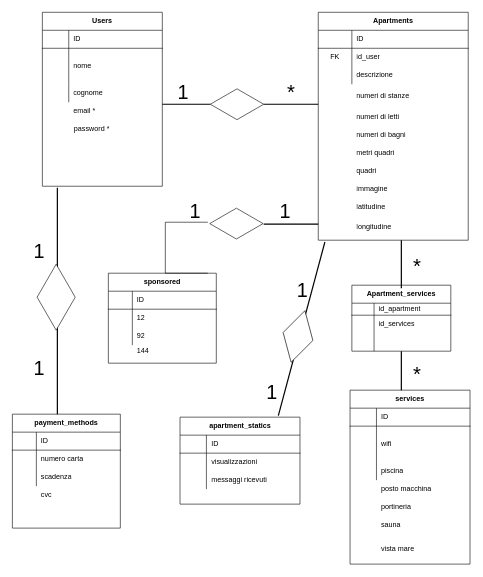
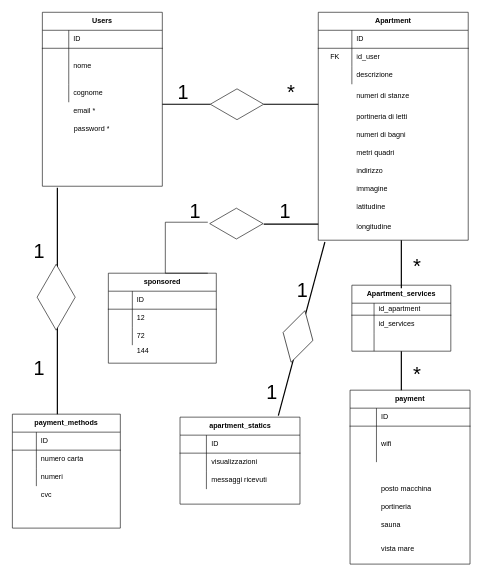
- <mxCell id="14" value="Apartments" style="shape=table;html=1;whiteSpace=wrap;startSize=30;container=1;collapsible=0;childLayout=tableLayout;fixedRows=1;rowLines=0;fontStyle=1;align=center;" vertex="1" parent="1"><mxGeometry x="530" y="20" width="250" height="380" as="geometry" /></mxCell>
+ <mxCell id="14" value="Apartment" style="shape=table;html=1;whiteSpace=wrap;startSize=30;container=1;collapsible=0;childLayout=tableLayout;fixedRows=1;rowLines=0;fontStyle=1;align=center;" vertex="1" parent="1"><mxGeometry x="530" y="20" width="250" height="380" as="geometry" /></mxCell>
- <mxCell id="25" value="numeri di letti" style="shape=partialRectangle;html=1;whiteSpace=wrap;connectable=0;fillColor=none;top=0;left=0;bottom=0;right=0;align=left;spacingLeft=6;overflow=hidden;" vertex="1" parent="1"><mxGeometry x="586" y="180" width="194" height="30" as="geometry" /></mxCell>
+ <mxCell id="25" value="portineria di letti" style="shape=partialRectangle;html=1;whiteSpace=wrap;connectable=0;fillColor=none;top=0;left=0;bottom=0;right=0;align=left;spacingLeft=6;overflow=hidden;" vertex="1" parent="1"><mxGeometry x="586" y="180" width="194" height="30" as="geometry" /></mxCell>
- <mxCell id="28" value="quadri" style="shape=partialRectangle;html=1;whiteSpace=wrap;connectable=0;fillColor=none;top=0;left=0;bottom=0;right=0;align=left;spacingLeft=6;overflow=hidden;" vertex="1" parent="1"><mxGeometry x="586" y="270" width="194" height="30" as="geometry" /></mxCell>
+ <mxCell id="28" value="indirizzo" style="shape=partialRectangle;html=1;whiteSpace=wrap;connectable=0;fillColor=none;top=0;left=0;bottom=0;right=0;align=left;spacingLeft=6;overflow=hidden;" vertex="1" parent="1"><mxGeometry x="586" y="270" width="194" height="30" as="geometry" /></mxCell>
- <mxCell id="75" value="92" style="shape=partialRectangle;html=1;whiteSpace=wrap;connectable=0;fillColor=none;top=0;left=0;bottom=0;right=0;align=left;spacingLeft=6;overflow=hidden;" vertex="1" parent="73"><mxGeometry x="40" width="140" height="30" as="geometry" /></mxCell>
+ <mxCell id="75" value="72" style="shape=partialRectangle;html=1;whiteSpace=wrap;connectable=0;fillColor=none;top=0;left=0;bottom=0;right=0;align=left;spacingLeft=6;overflow=hidden;" vertex="1" parent="73"><mxGeometry x="40" width="140" height="30" as="geometry" /></mxCell>
- <mxCell id="42" value="services" style="shape=table;html=1;whiteSpace=wrap;startSize=30;container=1;collapsible=0;childLayout=tableLayout;fixedRows=1;rowLines=0;fontStyle=1;align=center;" vertex="1" parent="1"><mxGeometry x="583" y="650" width="200" height="290" as="geometry" /></mxCell>
+ <mxCell id="42" value="payment" style="shape=table;html=1;whiteSpace=wrap;startSize=30;container=1;collapsible=0;childLayout=tableLayout;fixedRows=1;rowLines=0;fontStyle=1;align=center;" vertex="1" parent="1"><mxGeometry x="583" y="650" width="200" height="290" as="geometry" /></mxCell>
- <mxCell id="51" value="piscina" style="shape=partialRectangle;html=1;whiteSpace=wrap;connectable=0;fillColor=none;top=0;left=0;bottom=0;right=0;align=left;spacingLeft=6;overflow=hidden;" vertex="1" parent="49"><mxGeometry x="44" width="156" height="30" as="geometry" /></mxCell>
- <mxCell id="92" value="scadenza" style="shape=partialRectangle;html=1;whiteSpace=wrap;connectable=0;fillColor=none;top=0;left=0;bottom=0;right=0;align=left;spacingLeft=6;overflow=hidden;" vertex="1" parent="90"><mxGeometry x="40" width="140" height="30" as="geometry" /></mxCell>
+ <mxCell id="92" value="numeri" style="shape=partialRectangle;html=1;whiteSpace=wrap;connectable=0;fillColor=none;top=0;left=0;bottom=0;right=0;align=left;spacingLeft=6;overflow=hidden;" vertex="1" parent="90"><mxGeometry x="40" width="140" height="30" as="geometry" /></mxCell>
